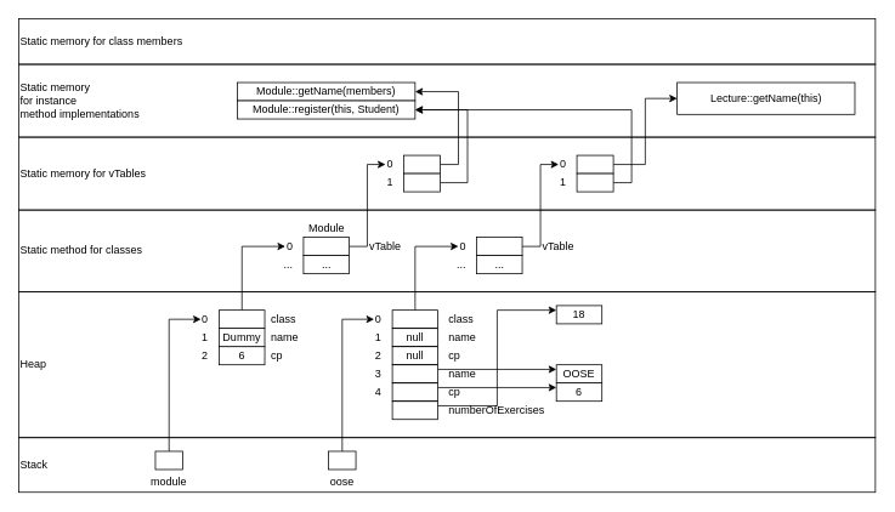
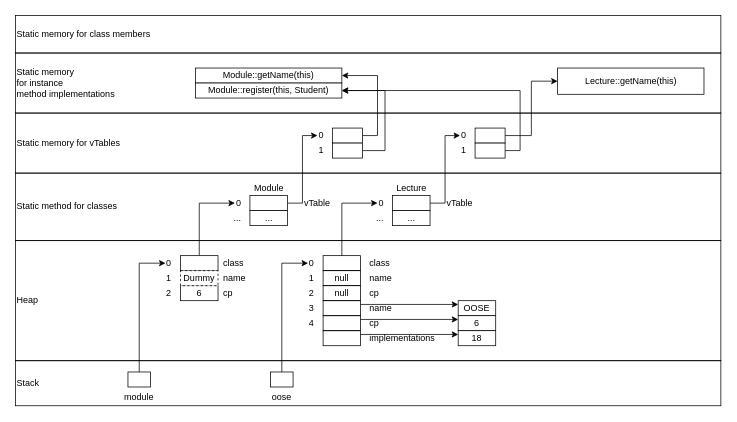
- <mxCell id="62" value="Module::getName(members)" style="rounded=0;whiteSpace=wrap;html=1;labelPosition=center;verticalLabelPosition=middle;align=center;verticalAlign=middle;" vertex="1" parent="1"><mxGeometry x="260" y="90" width="195" height="20" as="geometry" /></mxCell>
+ <mxCell id="62" value="Module::getName(this)" style="rounded=0;whiteSpace=wrap;html=1;labelPosition=center;verticalLabelPosition=middle;align=center;verticalAlign=middle;" vertex="1" parent="1"><mxGeometry x="260" y="90" width="195" height="20" as="geometry" /></mxCell>
+ <mxCell id="55" value="Lecture" style="text;html=1;align=center;verticalAlign=middle;whiteSpace=wrap;rounded=0;" vertex="1" parent="1"><mxGeometry x="522.5" width="50" height="20" as="geometry" y="240" /></mxCell>
- <mxCell id="24" value="18" style="rounded=0;whiteSpace=wrap;html=1;labelPosition=center;verticalLabelPosition=middle;align=center;verticalAlign=middle;" vertex="1" parent="1"><mxGeometry x="610" y="335" width="50" height="20" as="geometry" /></mxCell>
+ <mxCell id="24" value="18" style="rounded=0;whiteSpace=wrap;html=1;labelPosition=center;verticalLabelPosition=middle;align=center;verticalAlign=middle;" vertex="1" parent="1"><mxGeometry x="610" y="440" width="50" height="20" as="geometry" /></mxCell>
- <mxCell id="11" value="Dummy" style="rounded=0;whiteSpace=wrap;html=1;labelPosition=center;verticalLabelPosition=middle;align=center;verticalAlign=middle;" vertex="1" parent="1"><mxGeometry x="240" y="360" width="50" height="20" as="geometry" /></mxCell>
+ <mxCell id="11" value="Dummy" style="rounded=0;whiteSpace=wrap;html=1;labelPosition=center;verticalLabelPosition=middle;align=center;verticalAlign=middle;dashed=1;" vertex="1" parent="1"><mxGeometry x="240" y="360" width="50" height="20" as="geometry" /></mxCell>
- <mxCell id="33" value="numberOfExercises" style="text;html=1;align=left;verticalAlign=middle;whiteSpace=wrap;rounded=0;" vertex="1" parent="1"><mxGeometry x="490" y="440" width="50" height="20" as="geometry" /></mxCell>
+ <mxCell id="33" value="implementations" style="text;html=1;align=left;verticalAlign=middle;whiteSpace=wrap;rounded=0;" vertex="1" parent="1"><mxGeometry x="490" y="440" width="50" height="20" as="geometry" /></mxCell>
